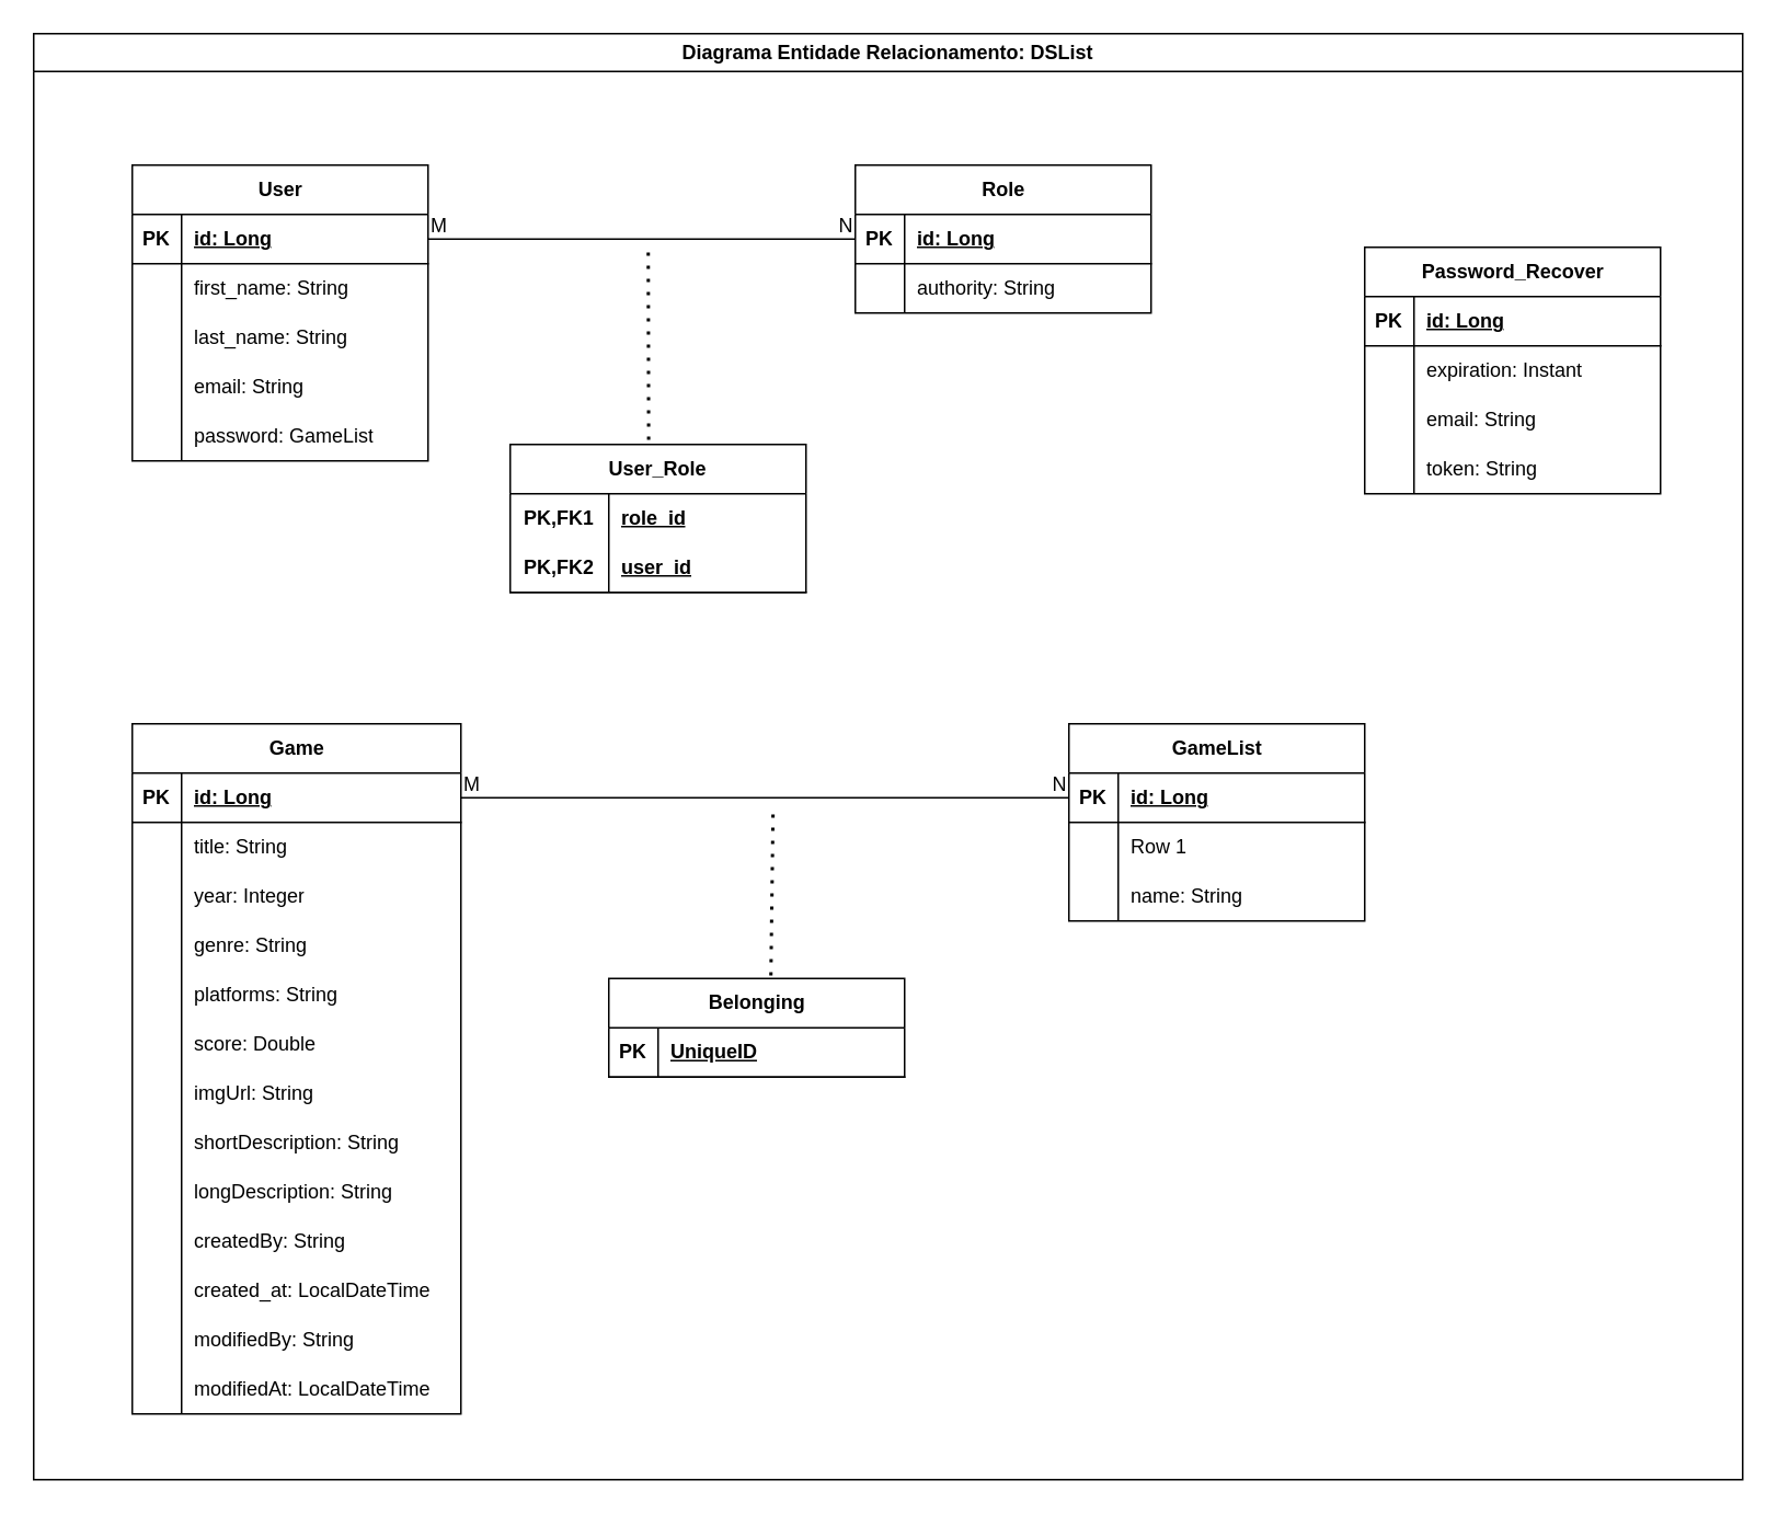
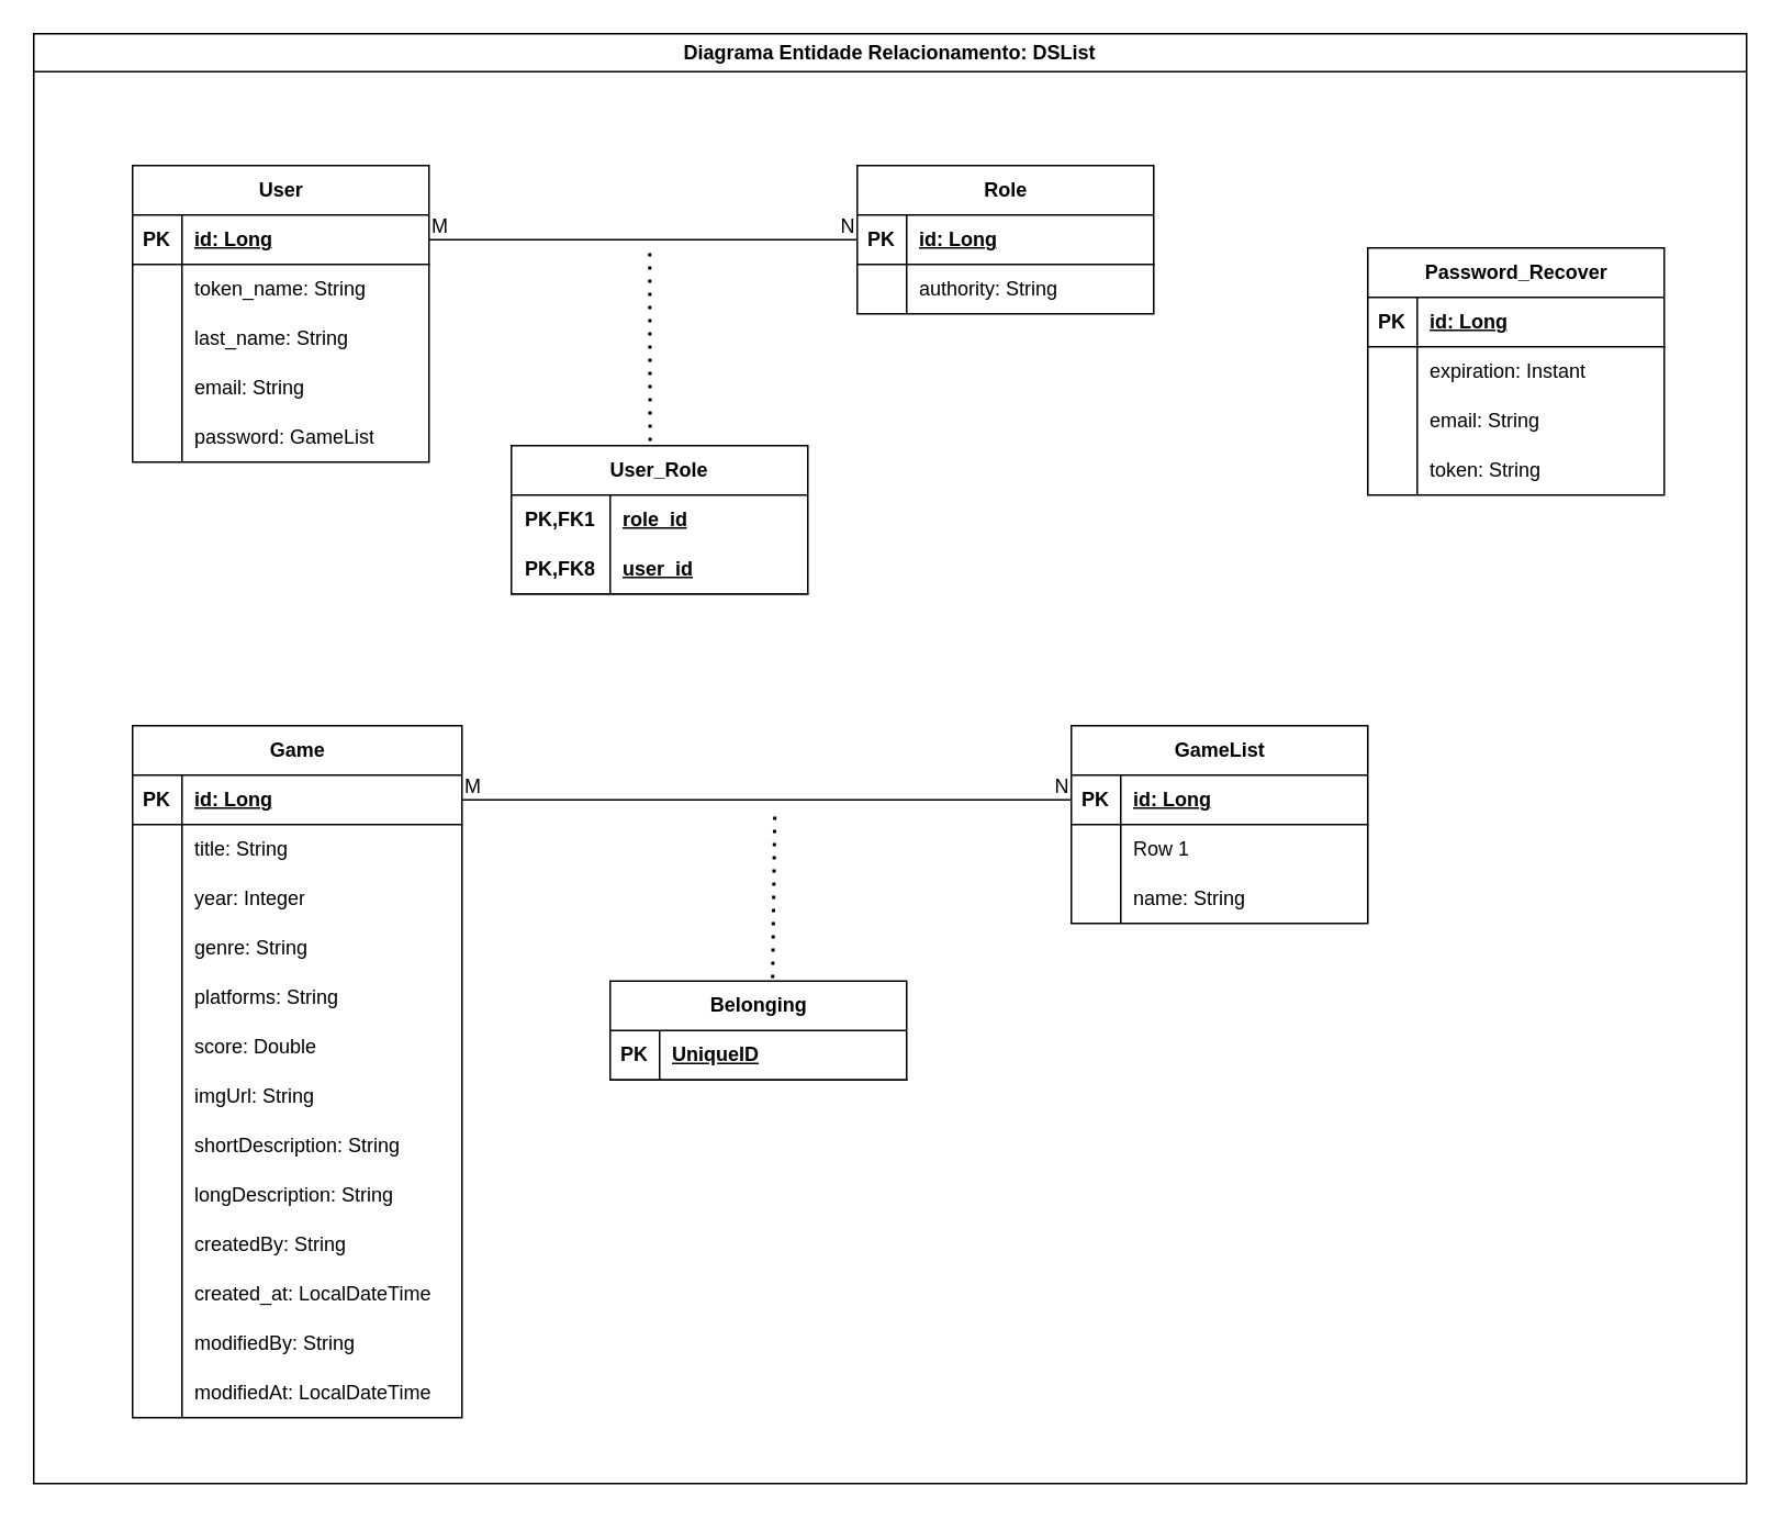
- <mxCell id="66" value="first_name: String" style="shape=partialRectangle;connectable=0;fillColor=none;top=0;left=0;bottom=0;right=0;align=left;spacingLeft=6;overflow=hidden;whiteSpace=wrap;html=1;" parent="64" vertex="1"><mxGeometry x="30" width="150" height="30" as="geometry"><mxRectangle width="150" height="30" as="alternateBounds" /></mxGeometry></mxCell>
+ <mxCell id="66" value="token_name: String" style="shape=partialRectangle;connectable=0;fillColor=none;top=0;left=0;bottom=0;right=0;align=left;spacingLeft=6;overflow=hidden;whiteSpace=wrap;html=1;" parent="64" vertex="1"><mxGeometry x="30" width="150" height="30" as="geometry"><mxRectangle width="150" height="30" as="alternateBounds" /></mxGeometry></mxCell>
- <mxCell id="88" value="PK,FK2" style="shape=partialRectangle;connectable=0;fillColor=none;top=0;left=0;bottom=0;right=0;fontStyle=1;overflow=hidden;html=1;whiteSpace=wrap;" parent="87" vertex="1"><mxGeometry width="60" height="30" as="geometry"><mxRectangle width="60" height="30" as="alternateBounds" /></mxGeometry></mxCell>
+ <mxCell id="88" value="PK,FK8" style="shape=partialRectangle;connectable=0;fillColor=none;top=0;left=0;bottom=0;right=0;fontStyle=1;overflow=hidden;html=1;whiteSpace=wrap;" parent="87" vertex="1"><mxGeometry width="60" height="30" as="geometry"><mxRectangle width="60" height="30" as="alternateBounds" /></mxGeometry></mxCell>
